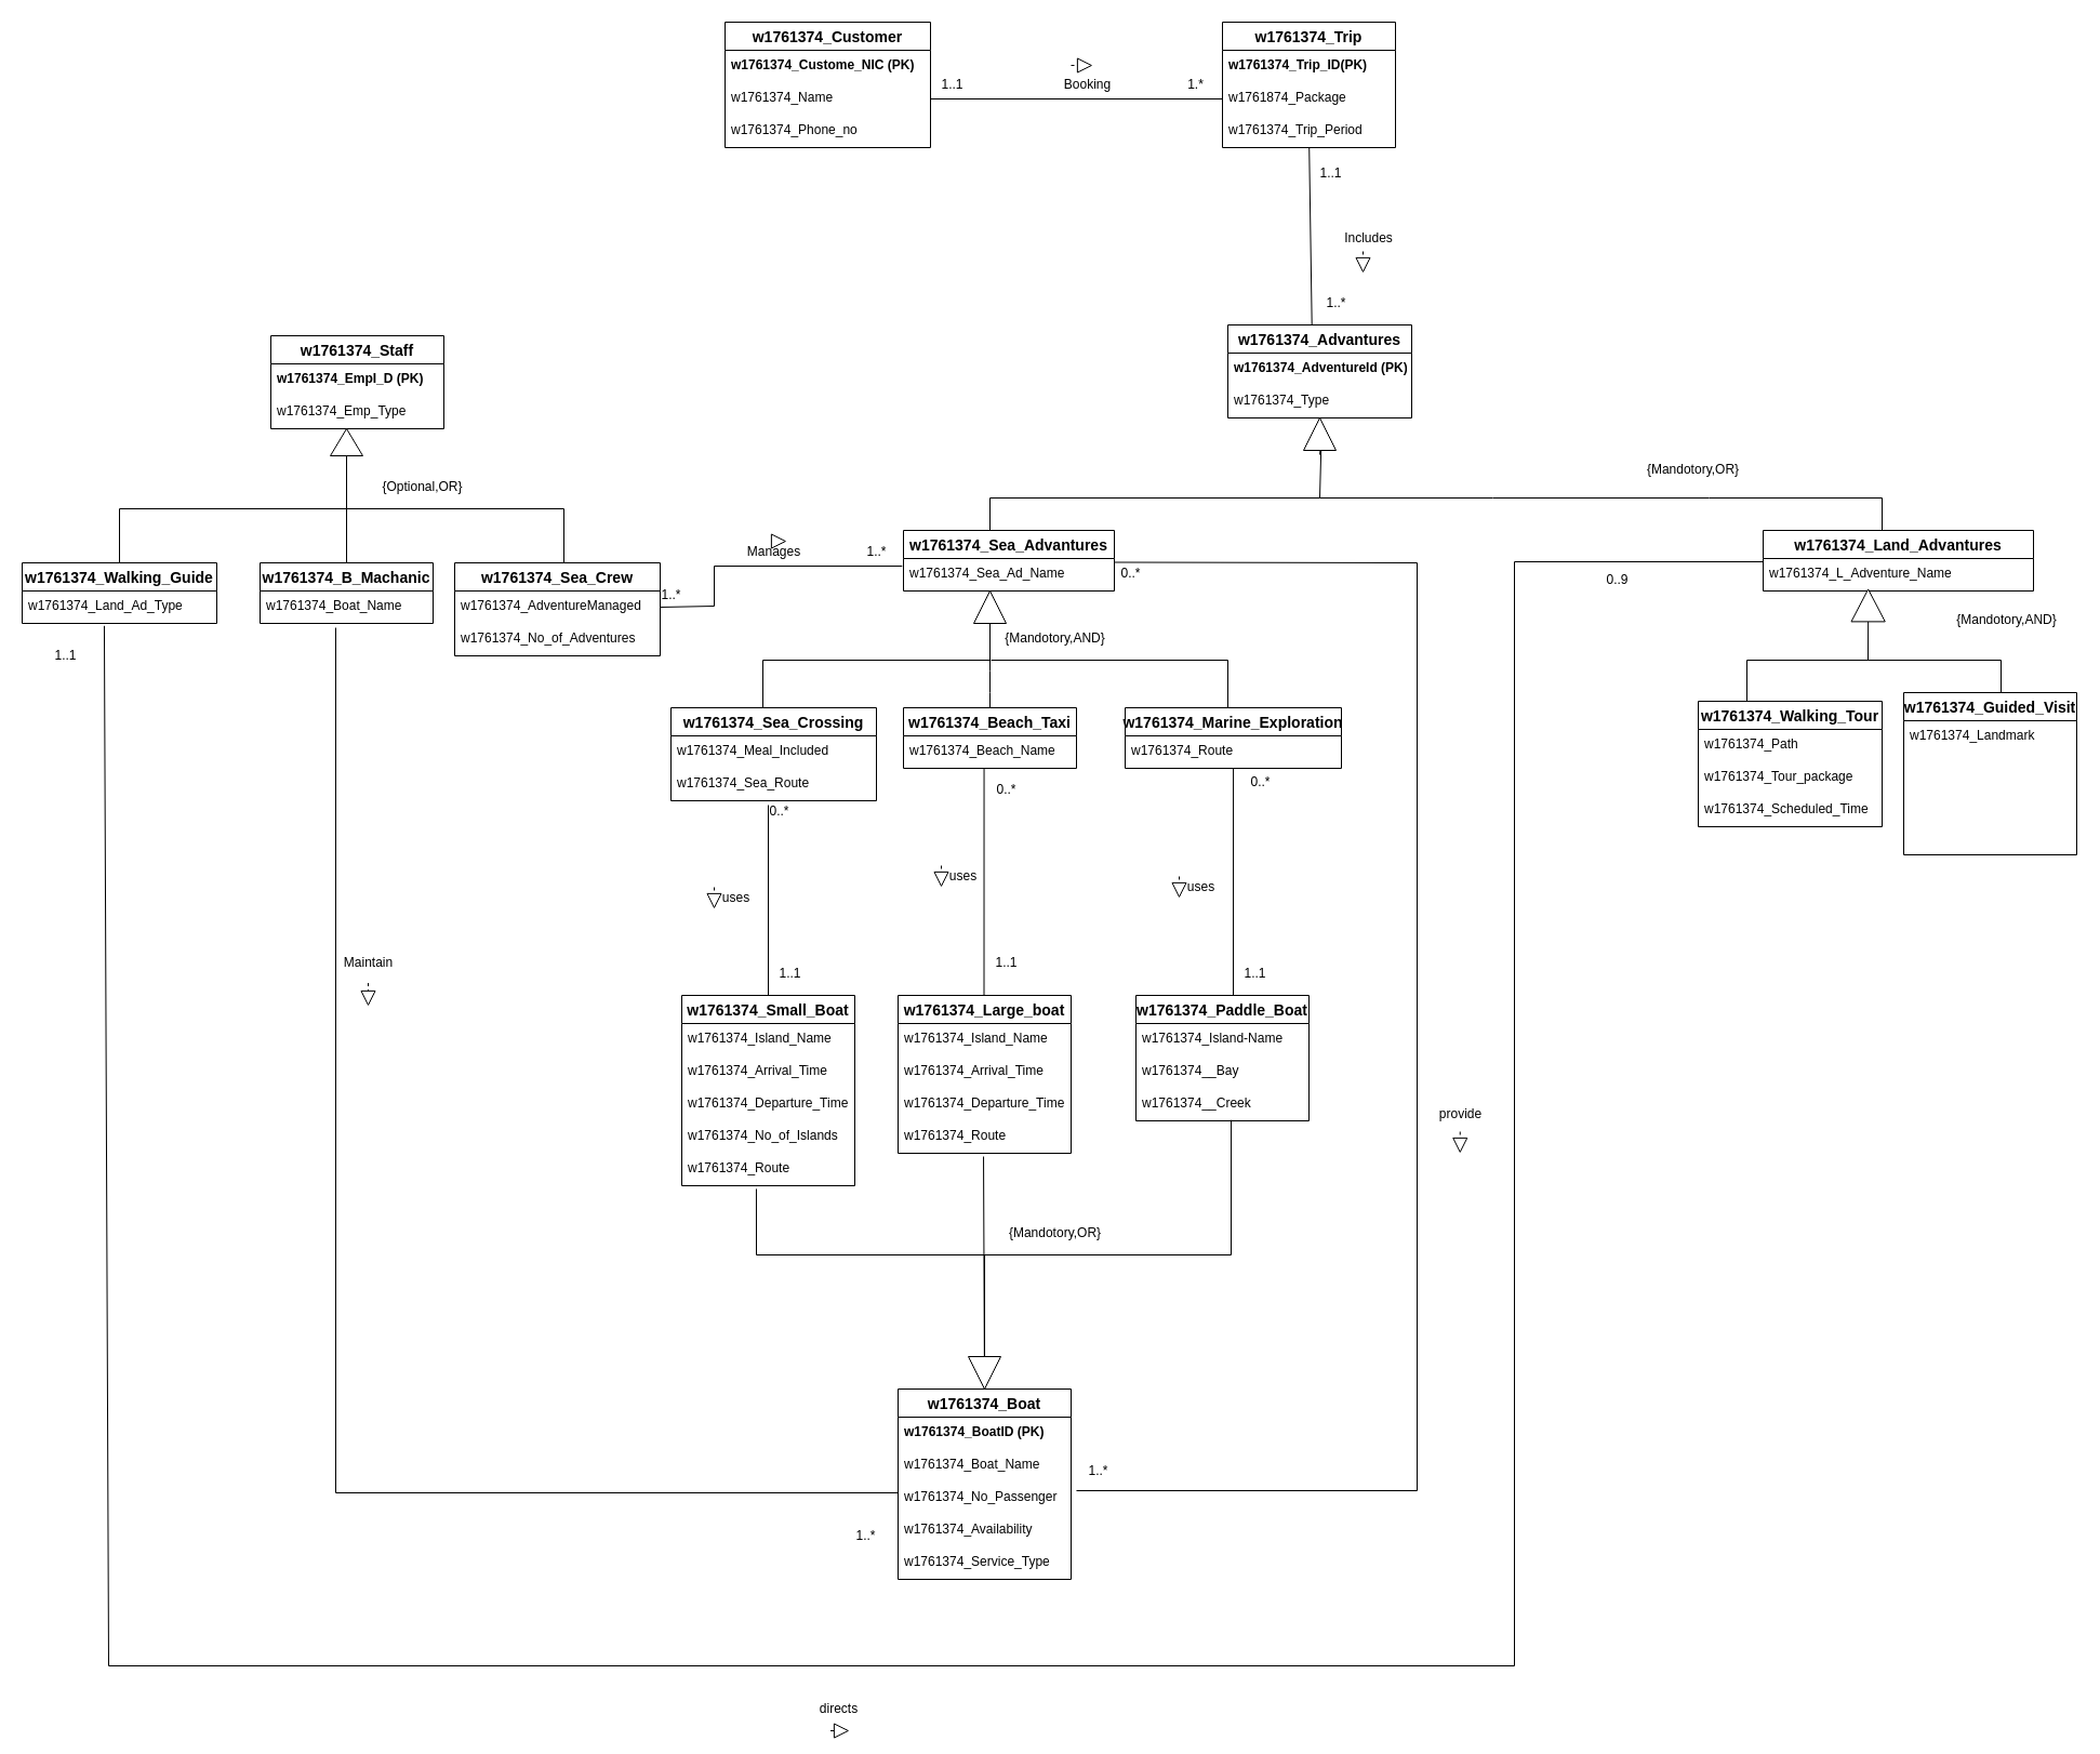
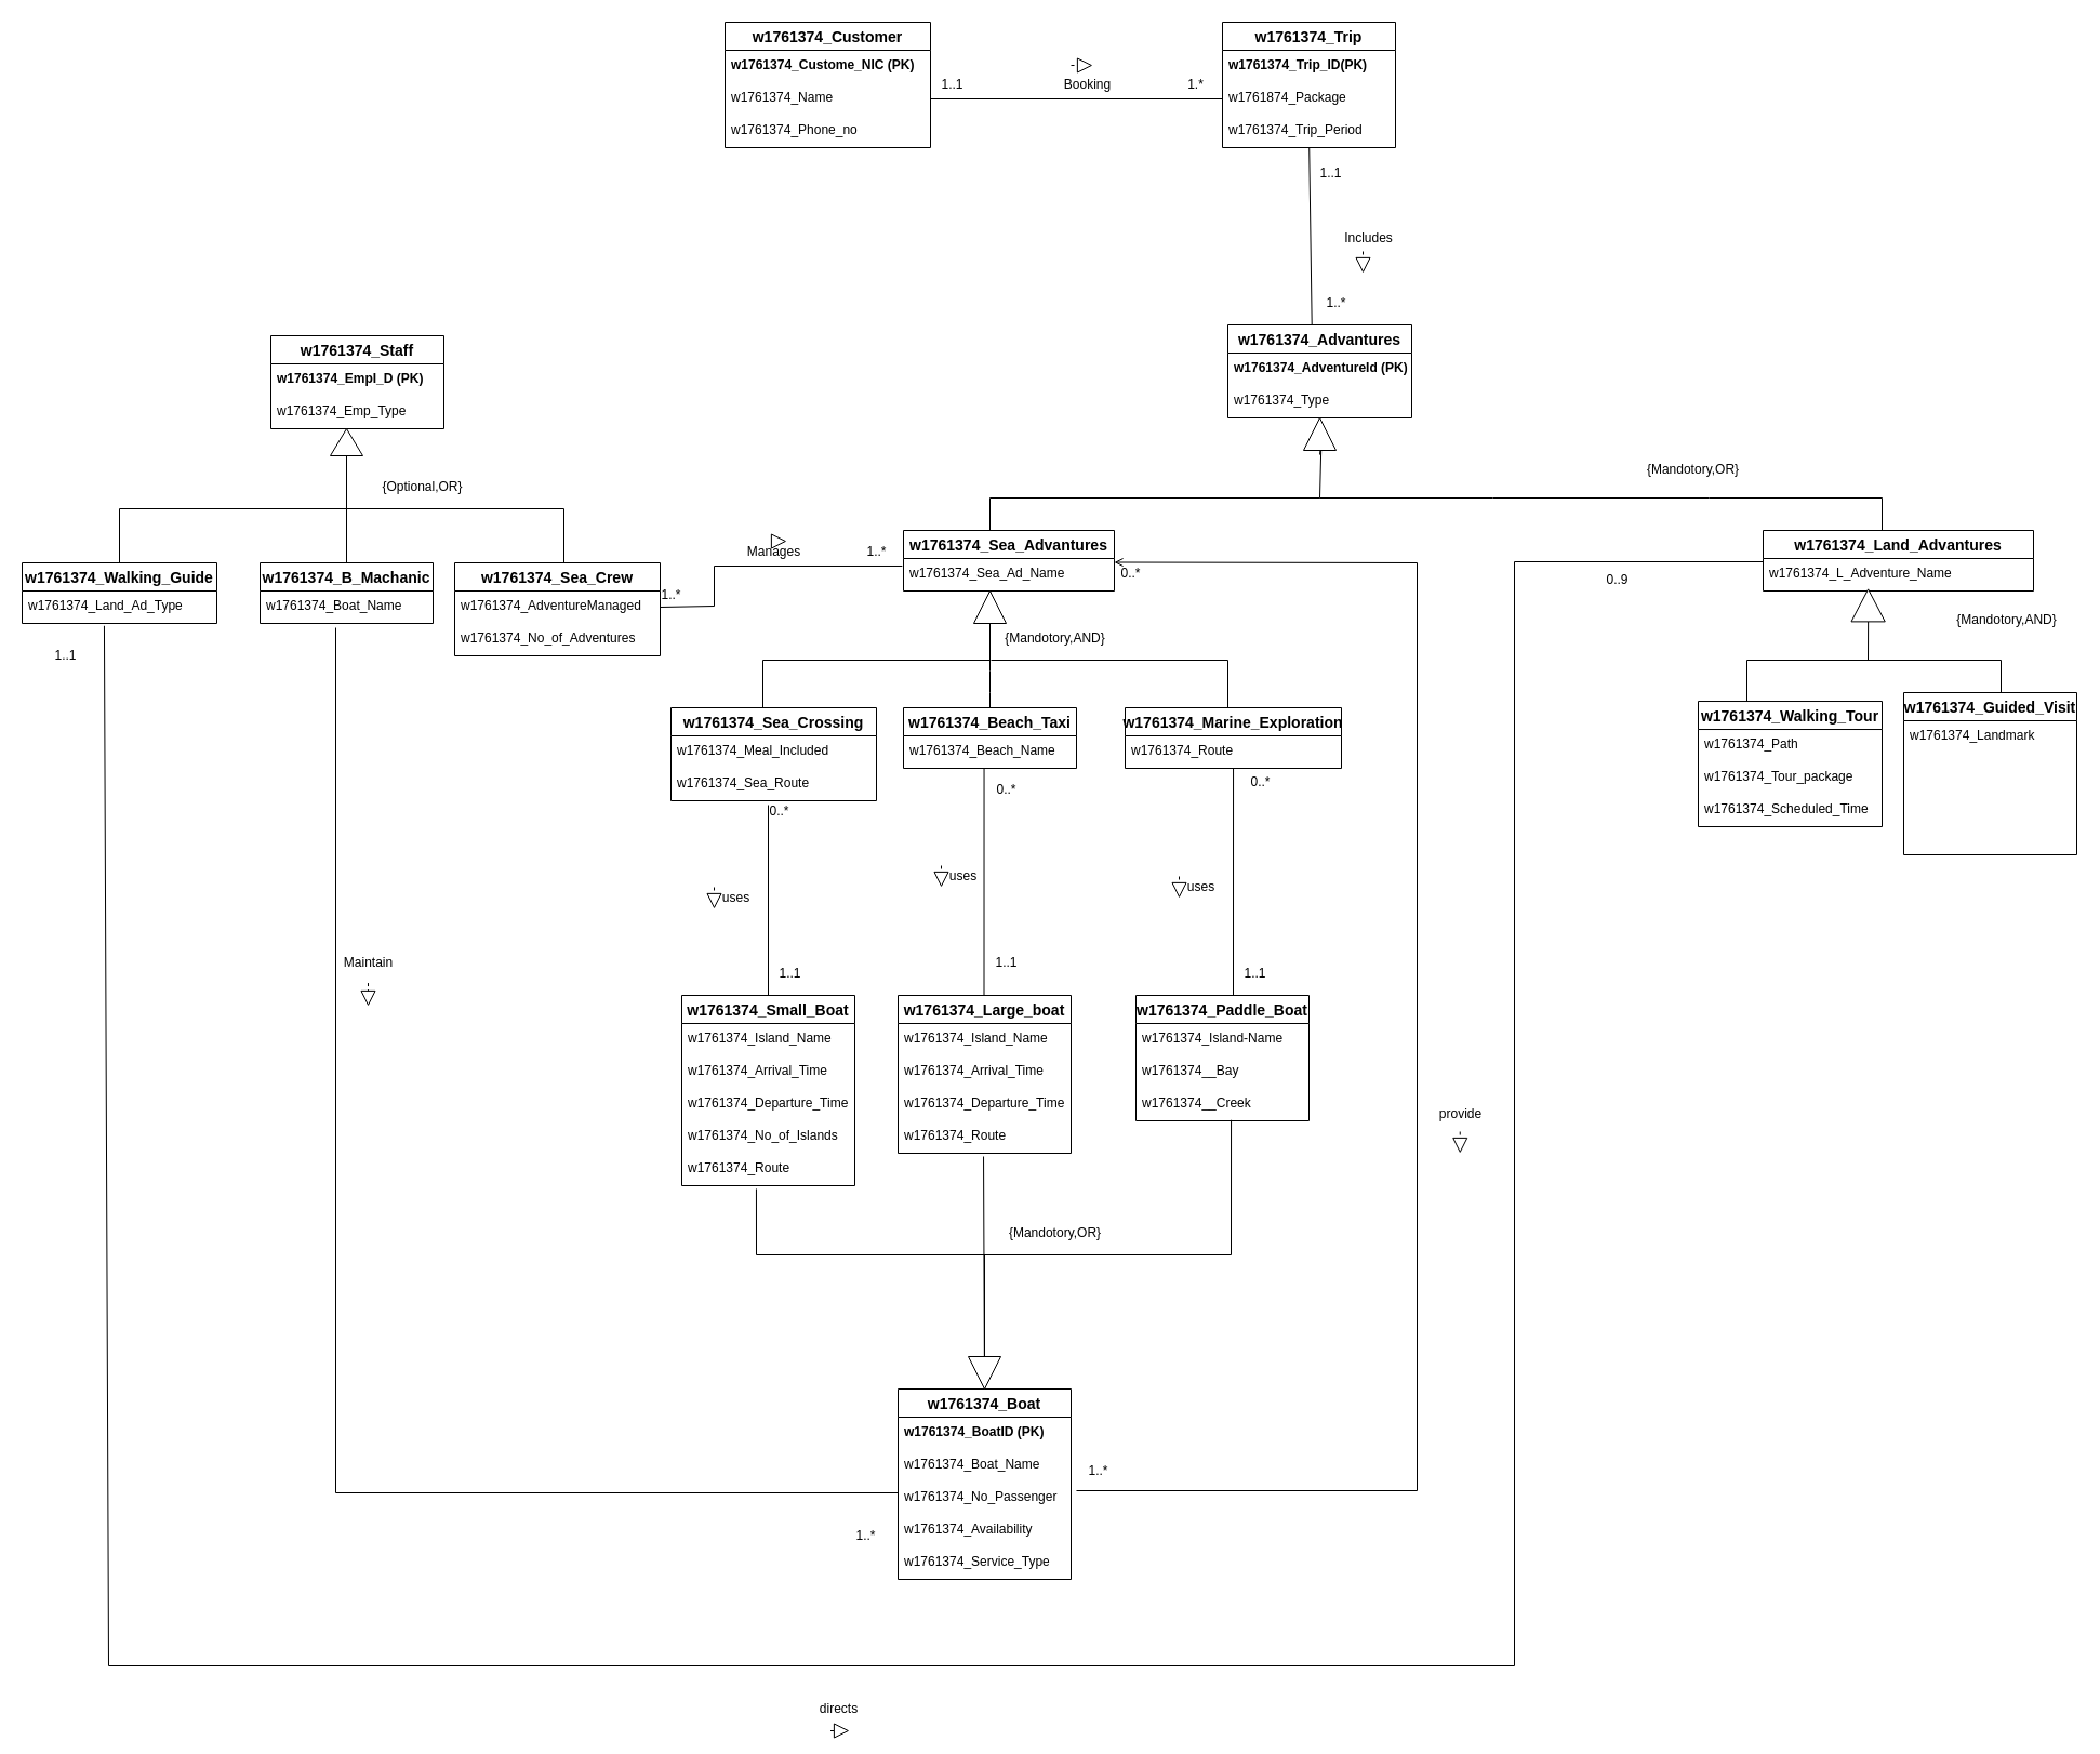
- <mxCell id="108" value="" style="endArrow=none;html=1;entryX=1;entryY=0.117;entryDx=0;entryDy=0;entryPerimeter=0;exitX=1.031;exitY=0.267;exitDx=0;exitDy=0;exitPerimeter=0;rounded=0;" parent="1" source="75" target="18" edge="1"><mxGeometry width="50" height="50" relative="1" as="geometry"><mxPoint x="1200" y="1370" as="sourcePoint" /><mxPoint x="1080" y="520" as="targetPoint" /><Array as="points"><mxPoint x="1310" y="1378" /><mxPoint x="1310" y="520" /></Array></mxGeometry></mxCell>
+ <mxCell id="108" value="" style="endArrow=open;html=1;entryX=1;entryY=0.117;entryDx=0;entryDy=0;entryPerimeter=0;exitX=1.031;exitY=0.267;exitDx=0;exitDy=0;exitPerimeter=0;rounded=0;" parent="1" source="75" target="18" edge="1"><mxGeometry width="50" height="50" relative="1" as="geometry"><mxPoint x="1200" y="1370" as="sourcePoint" /><mxPoint x="1080" y="520" as="targetPoint" /><Array as="points"><mxPoint x="1310" y="1378" /><mxPoint x="1310" y="520" /></Array></mxGeometry></mxCell>
